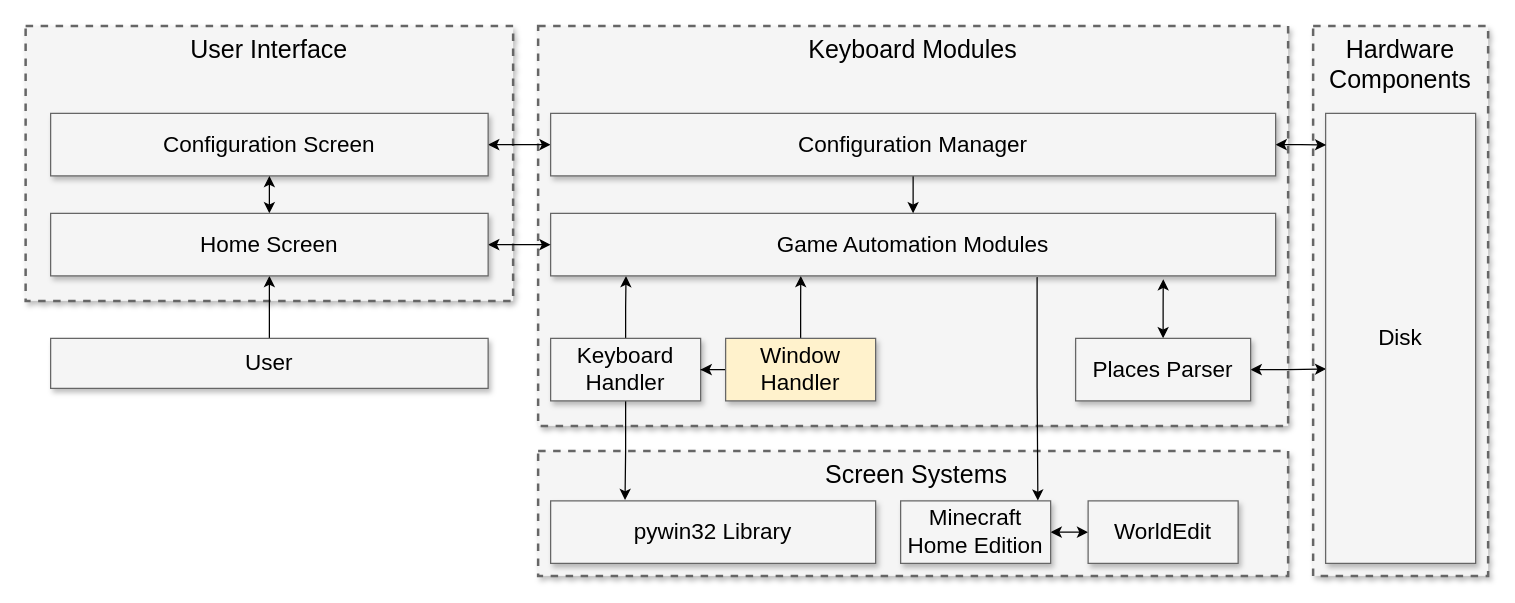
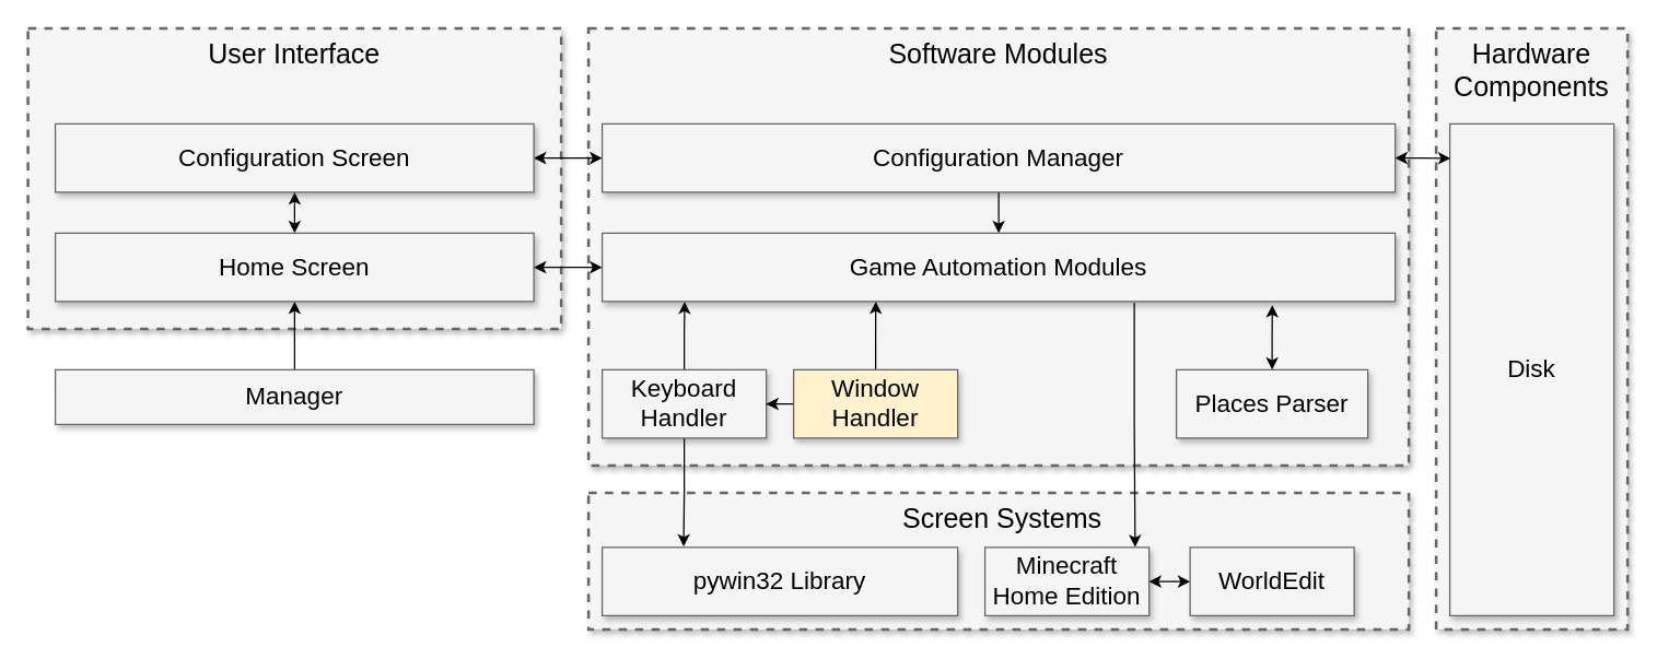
- <mxCell id="2" value="Keyboard Modules" style="whiteSpace=wrap;html=1;shadow=1;fontSize=20;fillColor=#f5f5f5;strokeColor=#666666;strokeWidth=2;dashed=1;verticalAlign=top;" parent="1" vertex="1"><mxGeometry x="430" y="20" width="600" height="320" as="geometry" /></mxCell>
+ <mxCell id="2" value="Software Modules" style="whiteSpace=wrap;html=1;shadow=1;fontSize=20;fillColor=#f5f5f5;strokeColor=#666666;strokeWidth=2;dashed=1;verticalAlign=top;" parent="1" vertex="1"><mxGeometry x="430" y="20" width="600" height="320" as="geometry" /></mxCell>
- <mxCell id="24" value="User" style="whiteSpace=wrap;html=1;shadow=1;fontSize=18;fillColor=#f5f5f5;strokeColor=#666666;" parent="1" vertex="1"><mxGeometry x="40" y="270" width="350" height="40" as="geometry" /></mxCell>
+ <mxCell id="24" value="Manager" style="whiteSpace=wrap;html=1;shadow=1;fontSize=18;fillColor=#f5f5f5;strokeColor=#666666;" parent="1" vertex="1"><mxGeometry x="40" y="270" width="350" height="40" as="geometry" /></mxCell>
- <mxCell id="20" style="edgeStyle=orthogonalEdgeStyle;rounded=0;orthogonalLoop=1;jettySize=auto;html=1;entryX=0.004;entryY=0.568;entryDx=0;entryDy=0;entryPerimeter=0;startArrow=classic;startFill=1;" parent="1" source="21" target="22" edge="1"><mxGeometry relative="1" as="geometry" /></mxCell>
